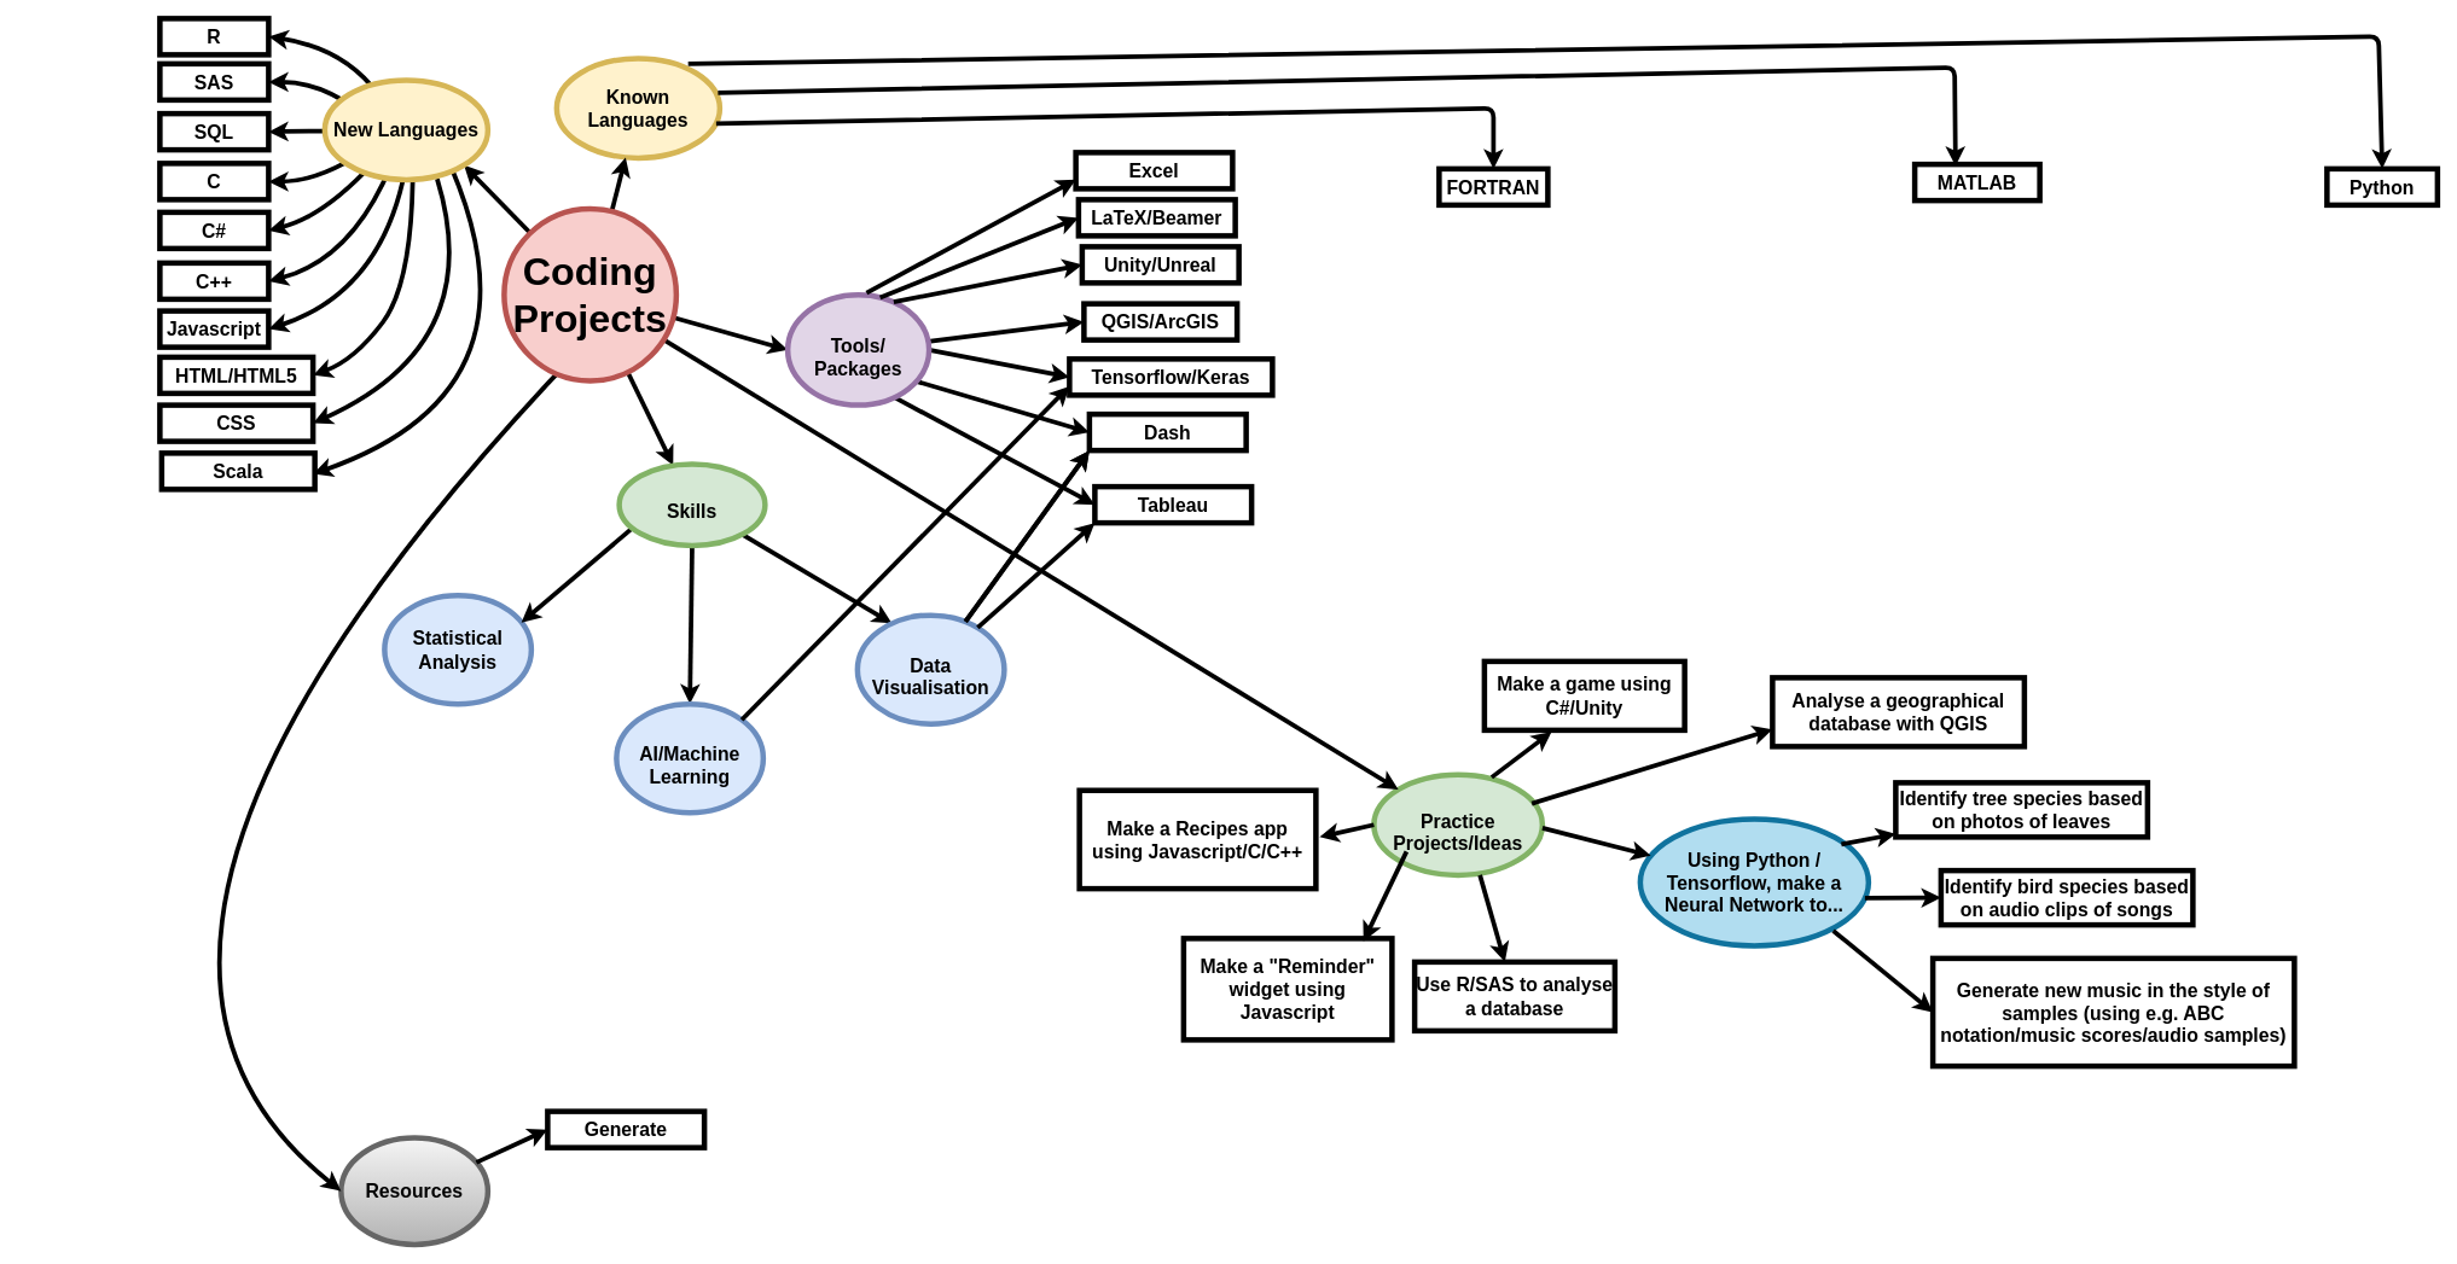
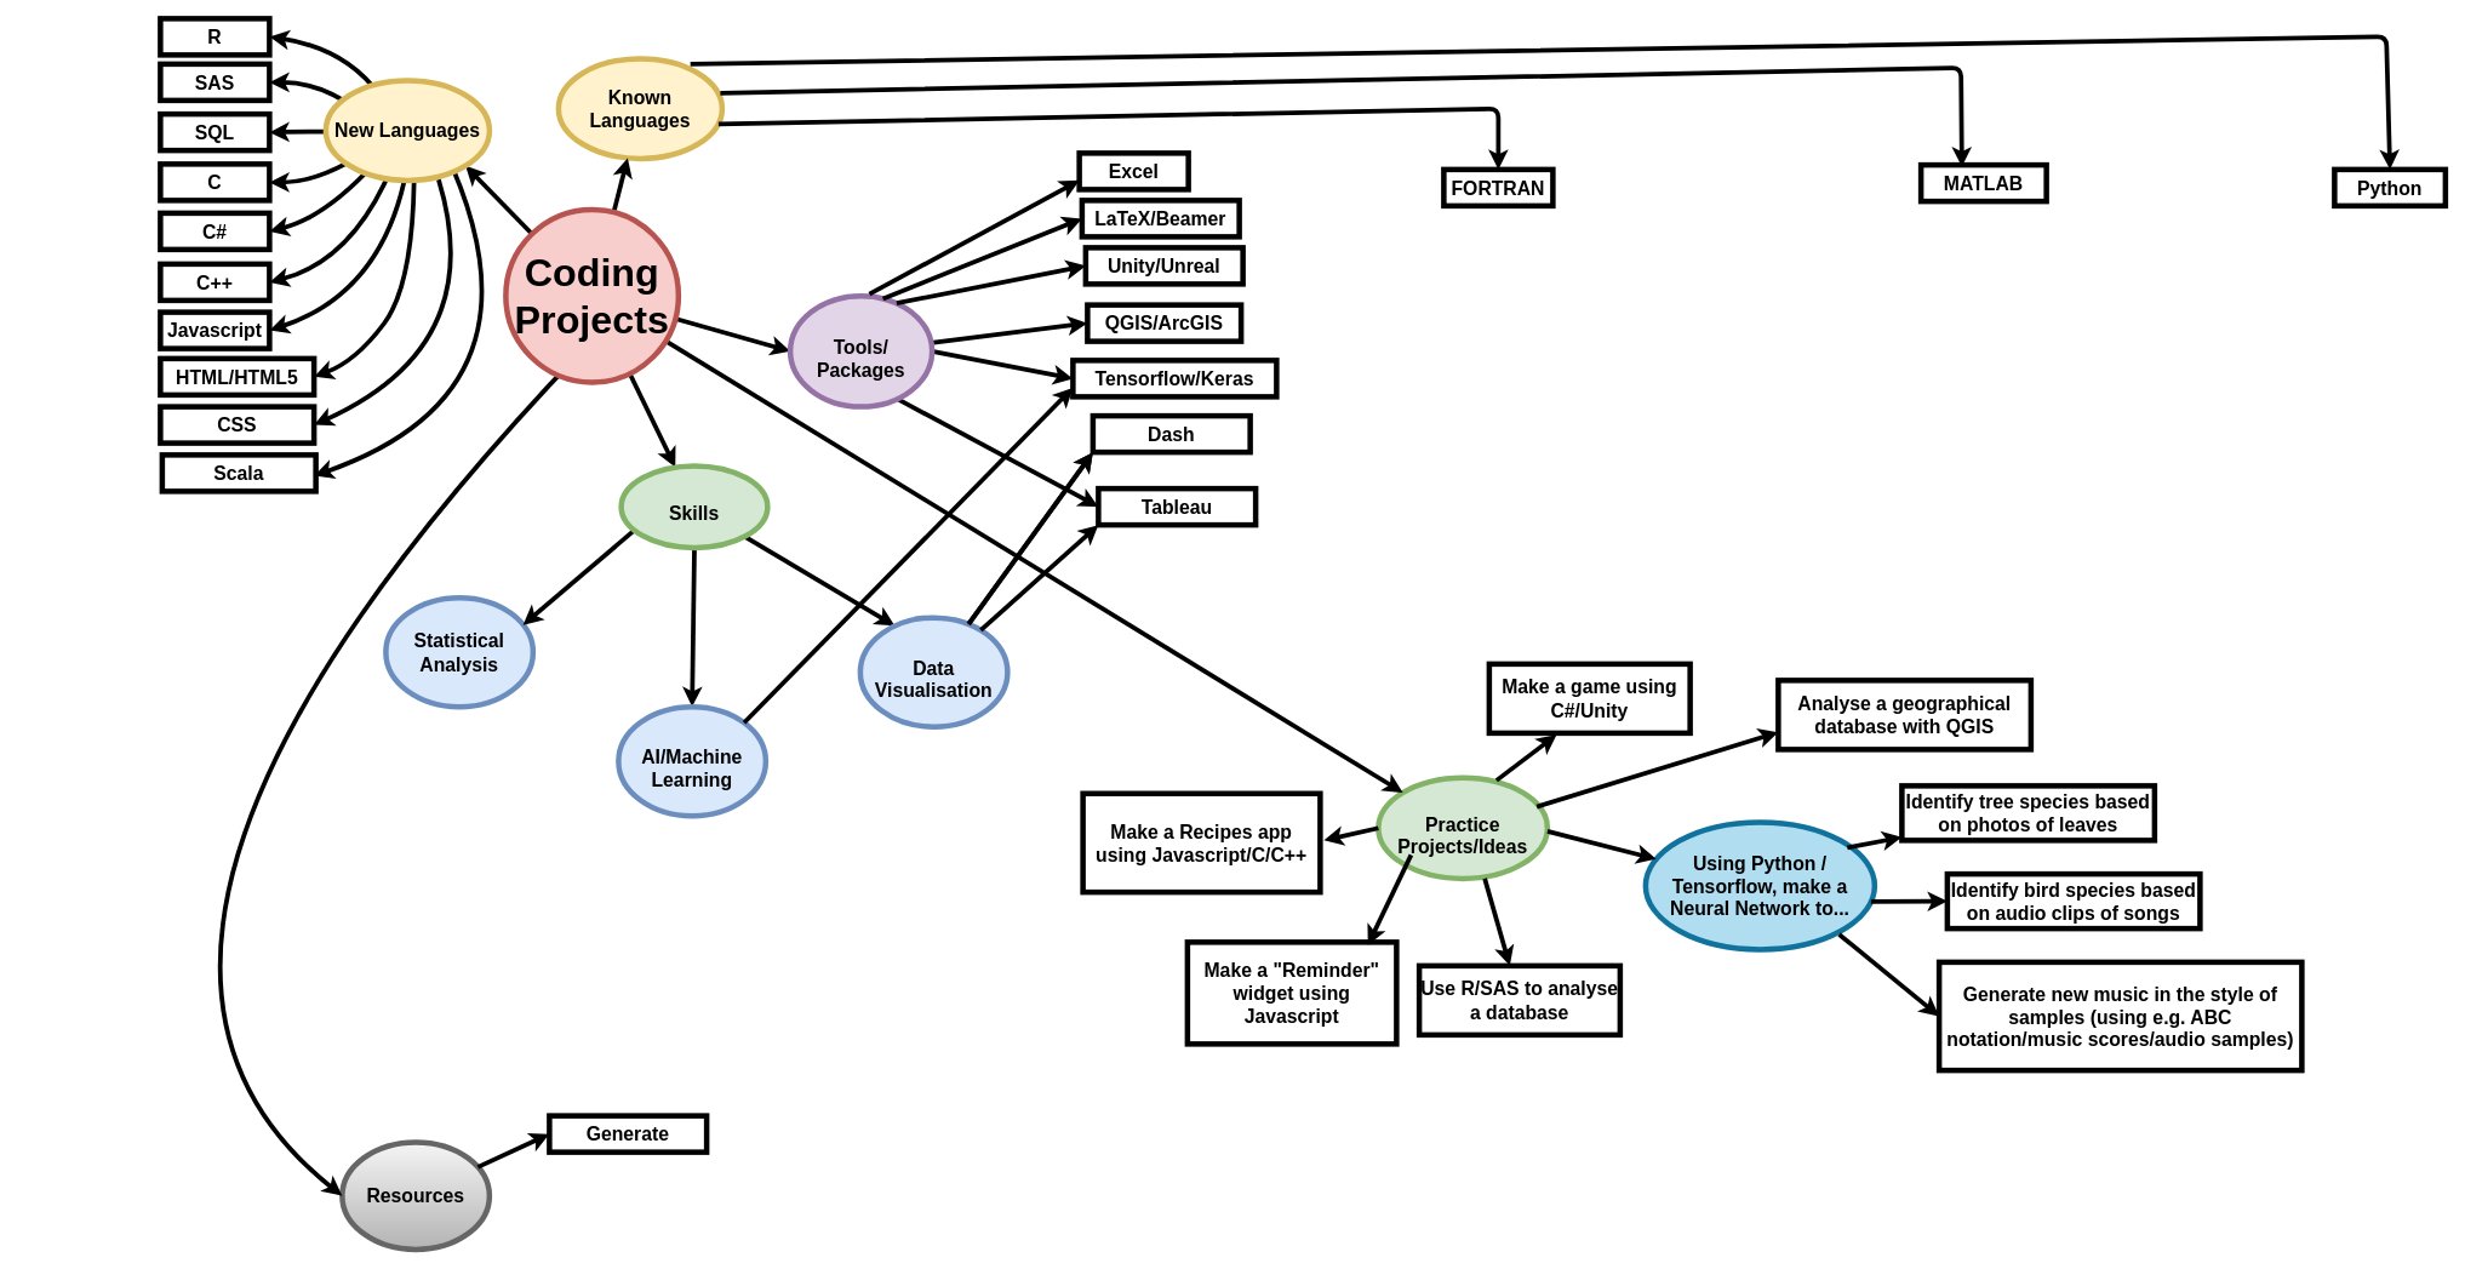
- <mxCell id="52" value="&lt;b&gt;&lt;font style=&quot;font-size: 21px&quot;&gt;Excel&lt;/font&gt;&lt;/b&gt;" style="rounded=0;whiteSpace=wrap;html=1;strokeWidth=6;" parent="1" vertex="1"><mxGeometry x="1187" y="168" width="173" height="40" as="geometry" /></mxCell>
+ <mxCell id="52" value="&lt;b&gt;&lt;font style=&quot;font-size: 21px&quot;&gt;Excel&lt;/font&gt;&lt;/b&gt;" style="rounded=0;whiteSpace=wrap;html=1;strokeWidth=6;" parent="1" vertex="1"><mxGeometry x="1187" y="168" width="120" height="40" as="geometry" /></mxCell>
- <mxCell id="41" value="" style="endArrow=classic;html=1;strokeWidth=5;entryX=0;entryY=0.5;entryDx=0;entryDy=0;exitX=0.917;exitY=0.787;exitDx=0;exitDy=0;exitPerimeter=0;" parent="1" source="48" target="36" edge="1"><mxGeometry width="50" height="50" relative="1" as="geometry"><mxPoint x="1018.002" y="426.499" as="sourcePoint" /><mxPoint x="1175.14" y="369" as="targetPoint" /></mxGeometry></mxCell>
